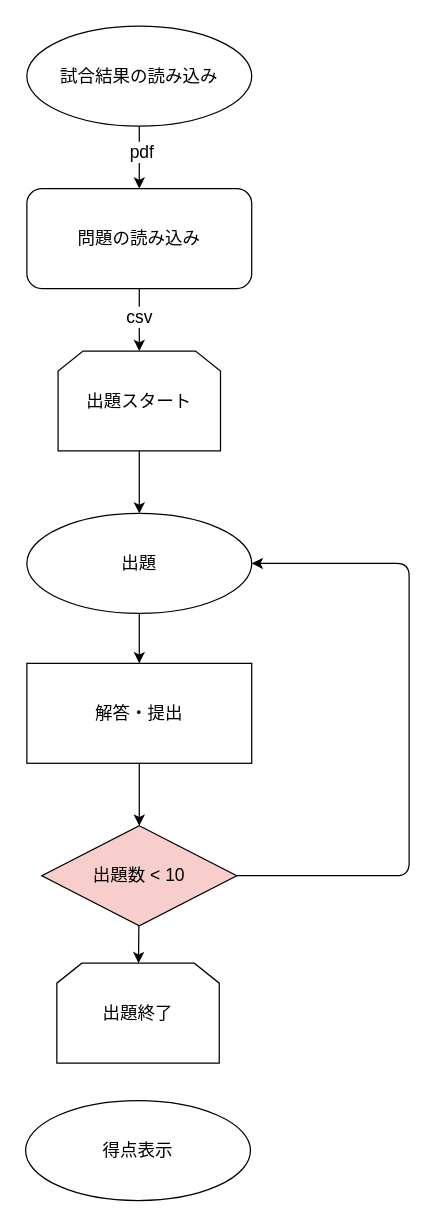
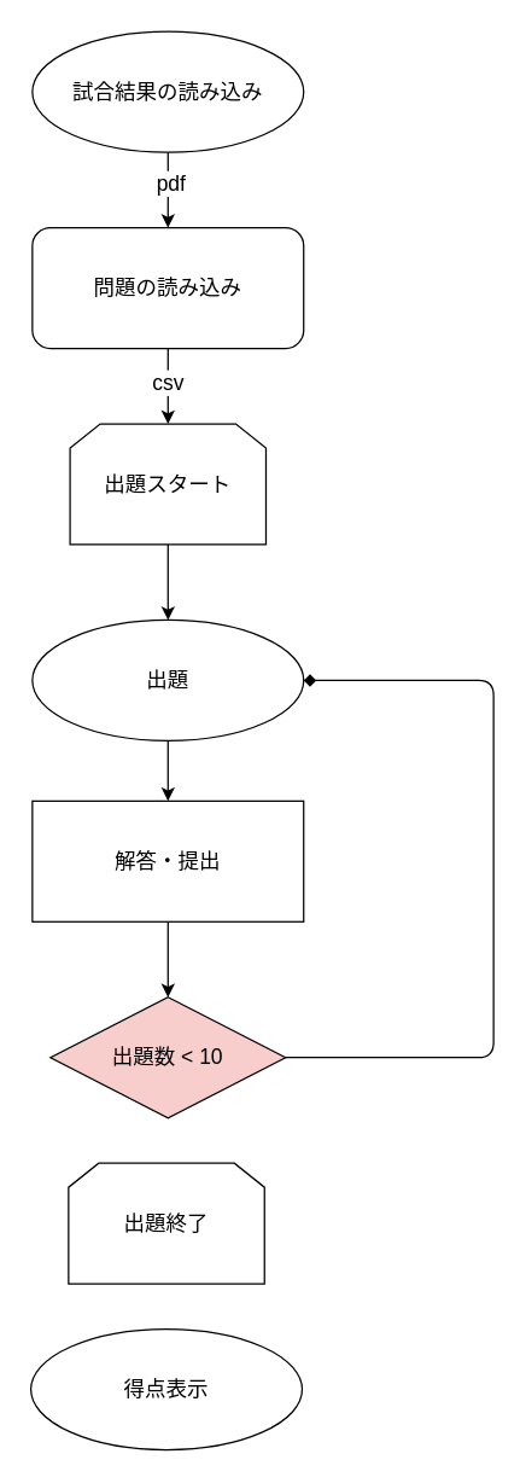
- <mxCell id="10" style="edgeStyle=none;html=1;fontSize=14;entryX=1;entryY=0.5;entryDx=0;entryDy=0;exitX=1;exitY=0.5;exitDx=0;exitDy=0;" parent="1" source="12" target="14" edge="1"><mxGeometry relative="1" as="geometry"><mxPoint x="327" y="700" as="targetPoint" /><Array as="points"><mxPoint x="327" y="700" /><mxPoint x="327" y="450" /></Array></mxGeometry></mxCell>
+ <mxCell id="10" style="edgeStyle=none;html=1;fontSize=14;entryX=1;entryY=0.5;entryDx=0;entryDy=0;exitX=1;exitY=0.5;exitDx=0;exitDy=0;endArrow=diamond;" parent="1" source="12" target="14" edge="1"><mxGeometry relative="1" as="geometry"><mxPoint x="327" y="700" as="targetPoint" /><Array as="points"><mxPoint x="327" y="700" /><mxPoint x="327" y="450" /></Array></mxGeometry></mxCell>
- <mxCell id="11" style="edgeStyle=none;html=1;fontSize=14;" parent="1" source="12" target="18" edge="1"><mxGeometry relative="1" as="geometry" /></mxCell>
